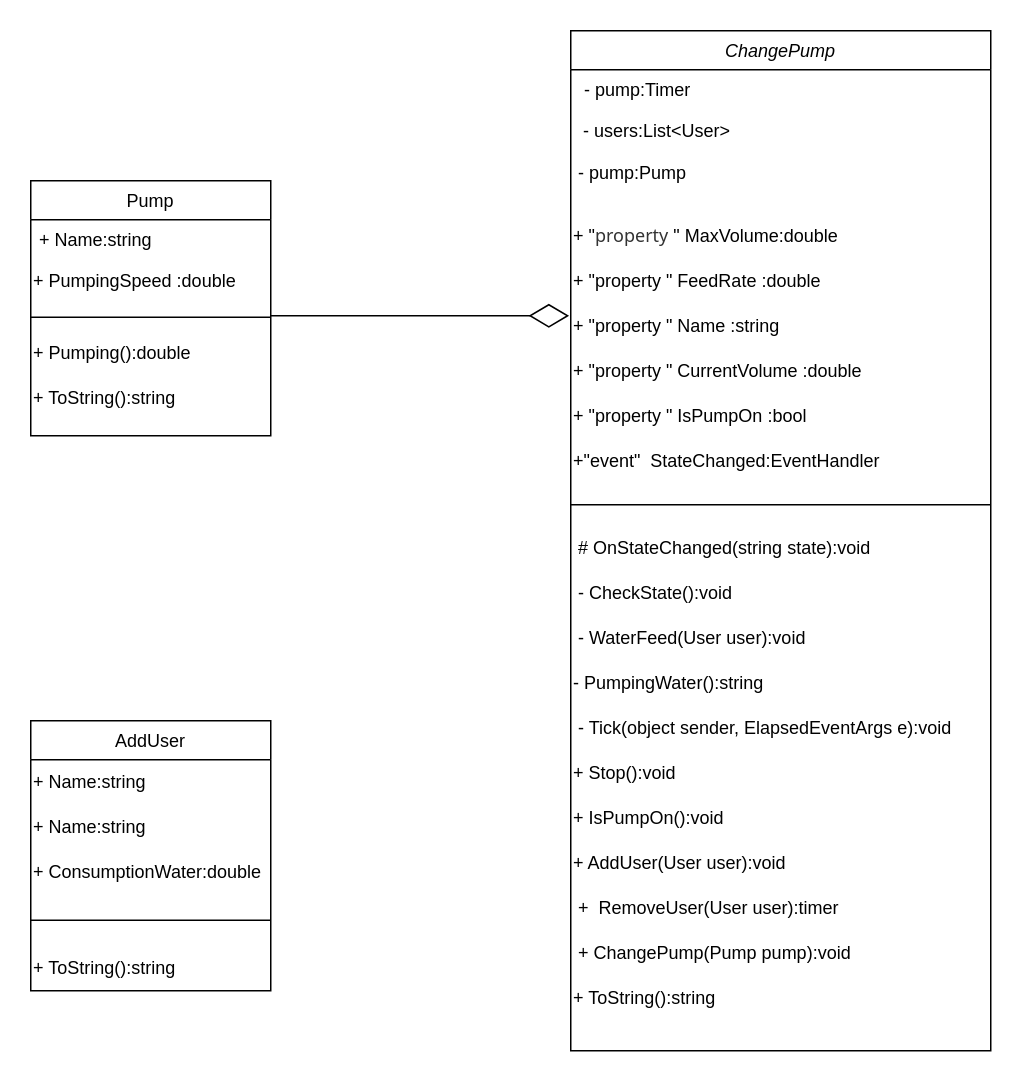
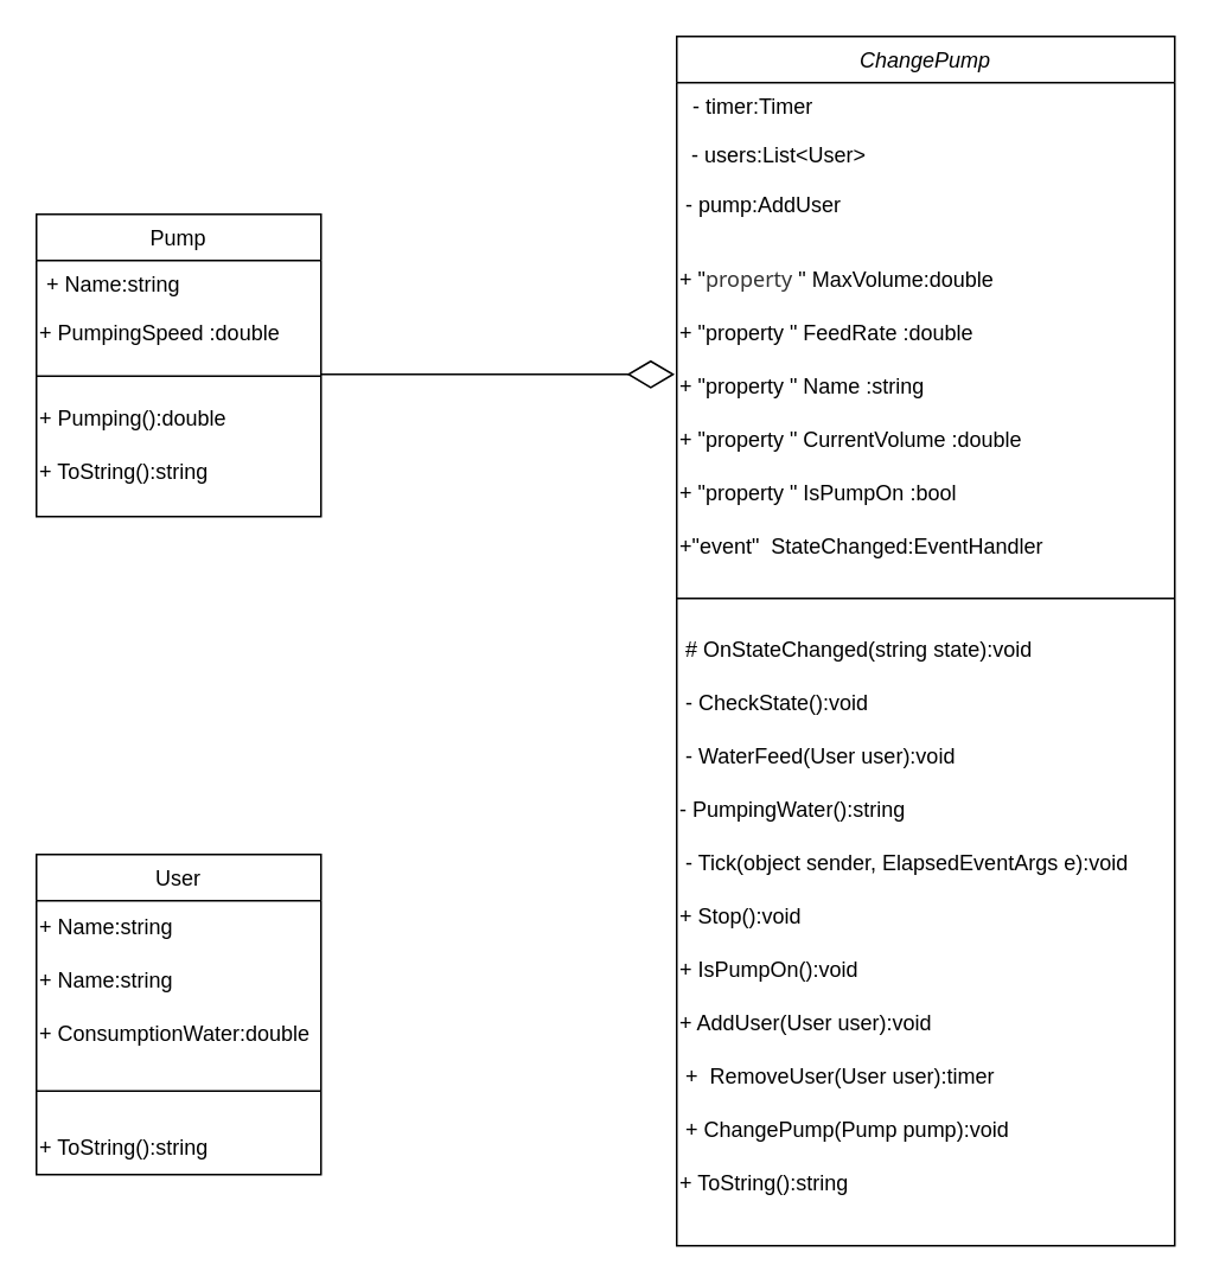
- <mxCell id="3" value=" - pump:Timer " style="text;align=left;verticalAlign=top;spacingLeft=4;spacingRight=4;overflow=hidden;rotatable=0;points=[[0,0.5],[1,0.5]];portConstraint=eastwest;" parent="2" vertex="1"><mxGeometry y="26" width="280" height="26" as="geometry" /></mxCell>
+ <mxCell id="3" value=" - timer:Timer " style="text;align=left;verticalAlign=top;spacingLeft=4;spacingRight=4;overflow=hidden;rotatable=0;points=[[0,0.5],[1,0.5]];portConstraint=eastwest;" parent="2" vertex="1"><mxGeometry y="26" width="280" height="26" as="geometry" /></mxCell>
- <mxCell id="5" value="&lt;div&gt;&amp;nbsp;- pump:Pump&lt;/div&gt;&lt;div&gt;&lt;br&gt;&lt;/div&gt;" style="text;html=1;align=left;verticalAlign=middle;resizable=0;points=[];autosize=1;strokeColor=none;fillColor=none;" vertex="1" parent="2"><mxGeometry y="82" width="280" height="40" as="geometry" /></mxCell>
+ <mxCell id="5" value="&lt;div&gt;&amp;nbsp;- pump:AddUser&lt;/div&gt;&lt;div&gt;&lt;br&gt;&lt;/div&gt;" style="text;html=1;align=left;verticalAlign=middle;resizable=0;points=[];autosize=1;strokeColor=none;fillColor=none;" vertex="1" parent="2"><mxGeometry y="82" width="280" height="40" as="geometry" /></mxCell>
- <mxCell id="30" value="AddUser&#10;" style="swimlane;fontStyle=0;align=center;verticalAlign=top;childLayout=stackLayout;horizontal=1;startSize=26;horizontalStack=0;resizeParent=1;resizeLast=0;collapsible=1;marginBottom=0;rounded=0;shadow=0;strokeWidth=1;" parent="1" vertex="1"><mxGeometry x="20" y="480" width="160" height="180" as="geometry"><mxRectangle x="370" y="420" width="160" height="26" as="alternateBounds" /></mxGeometry></mxCell>
+ <mxCell id="30" value="User&#10;" style="swimlane;fontStyle=0;align=center;verticalAlign=top;childLayout=stackLayout;horizontal=1;startSize=26;horizontalStack=0;resizeParent=1;resizeLast=0;collapsible=1;marginBottom=0;rounded=0;shadow=0;strokeWidth=1;" parent="1" vertex="1"><mxGeometry x="20" y="480" width="160" height="180" as="geometry"><mxRectangle x="370" y="420" width="160" height="26" as="alternateBounds" /></mxGeometry></mxCell>
